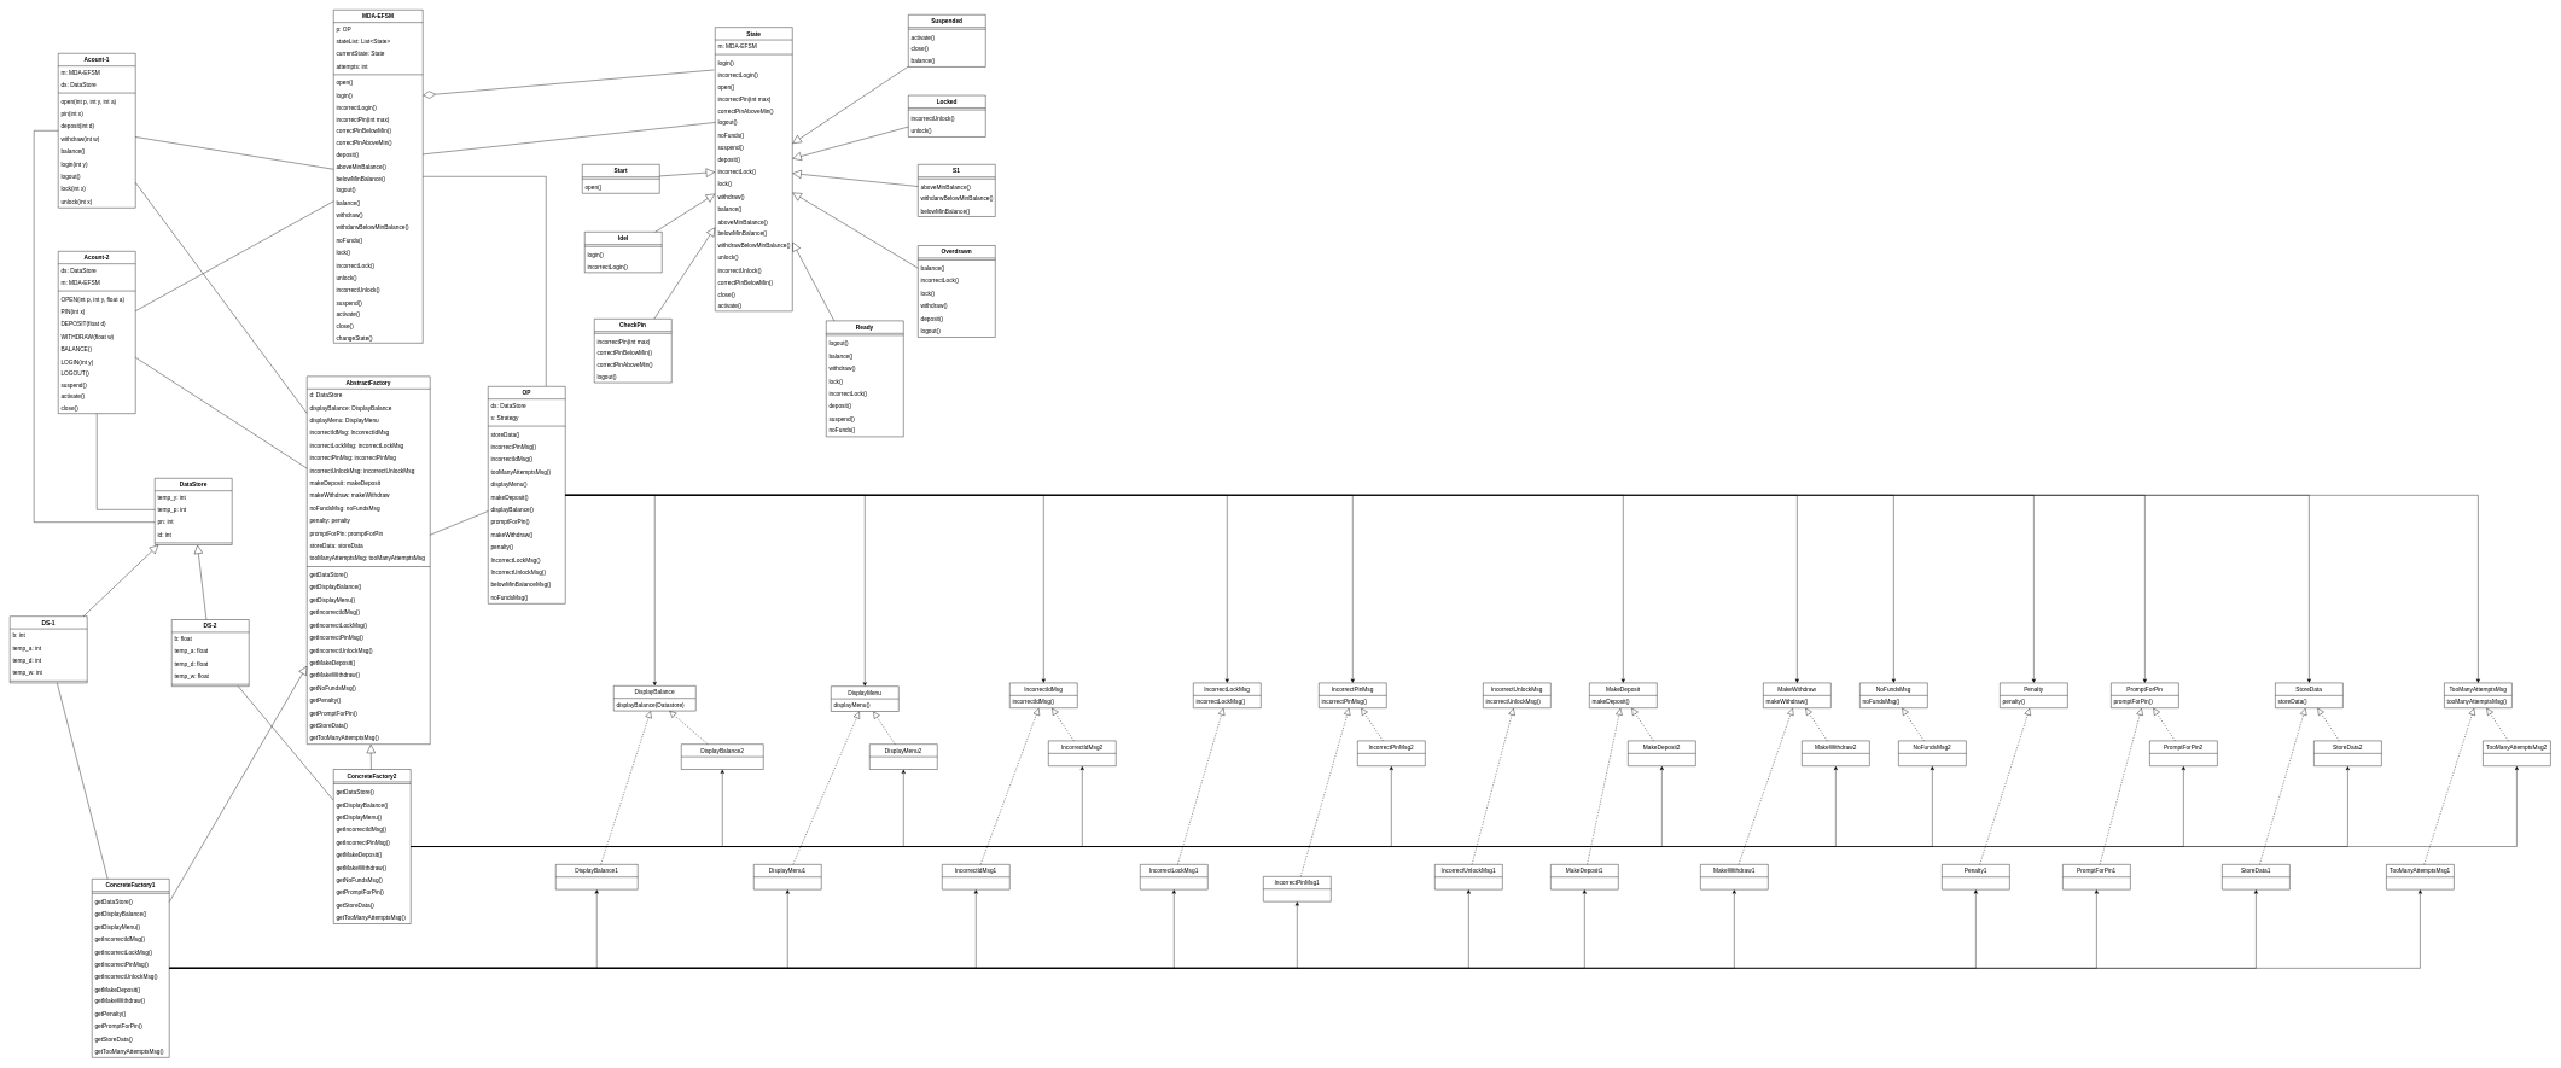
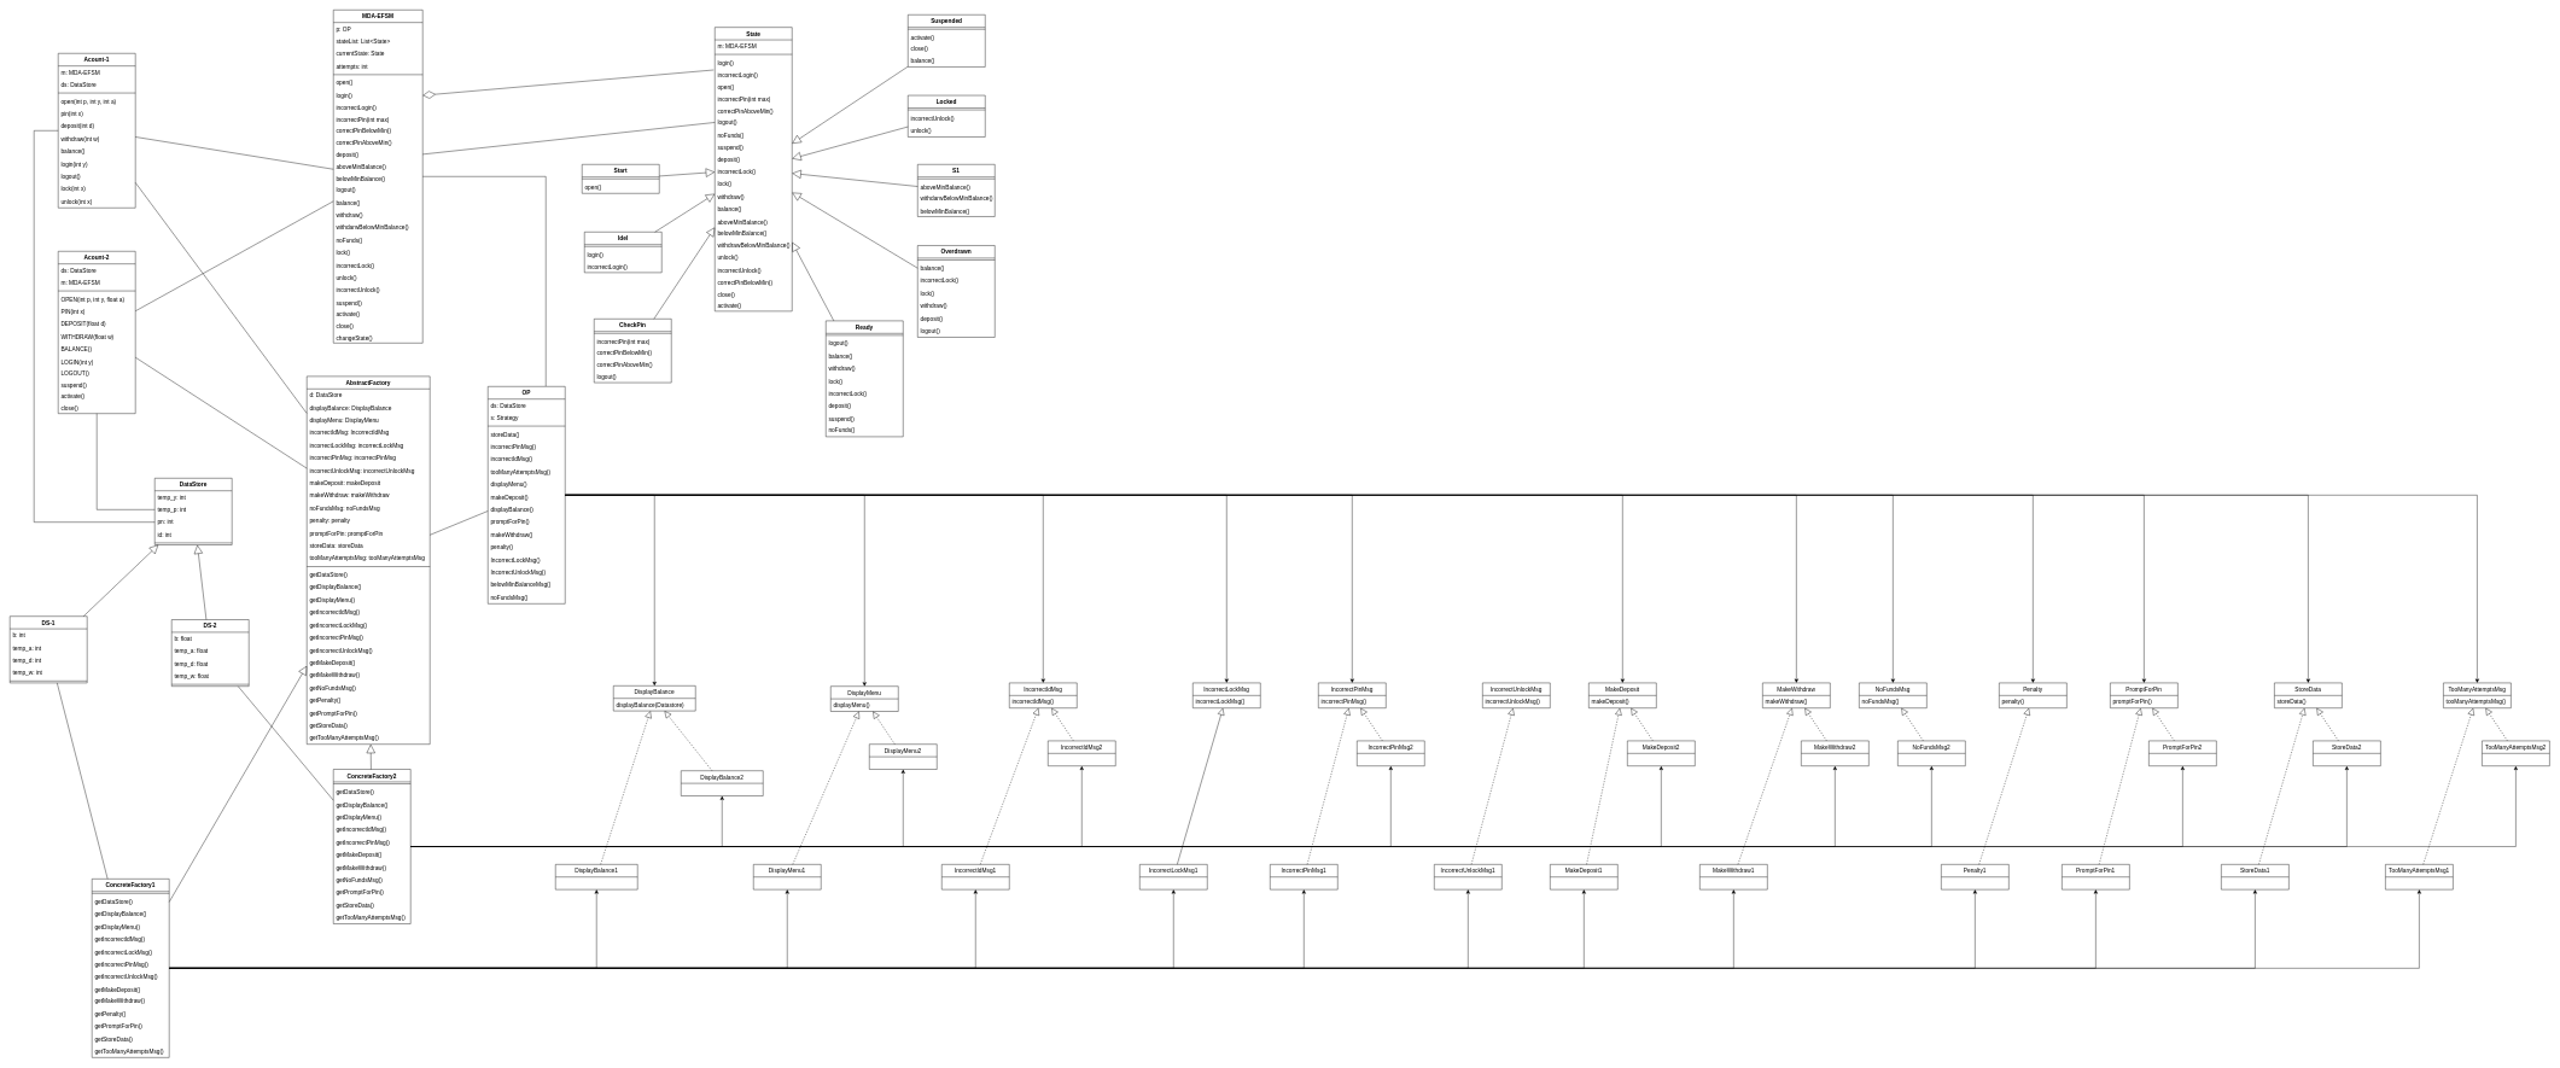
- <mxCell id="273" value="DisplayBalance2" style="swimlane;fontStyle=0;childLayout=stackLayout;horizontal=1;startSize=26;fillColor=none;horizontalStack=0;resizeParent=1;resizeParentMax=0;resizeLast=0;collapsible=1;marginBottom=0;" parent="1" vertex="1"><mxGeometry x="1410" y="1541" width="170" height="52" as="geometry" /></mxCell>
+ <mxCell id="273" value="DisplayBalance2" style="swimlane;fontStyle=0;childLayout=stackLayout;horizontal=1;startSize=26;fillColor=none;horizontalStack=0;resizeParent=1;resizeParentMax=0;resizeLast=0;collapsible=1;marginBottom=0;" parent="1" vertex="1"><mxGeometry x="1410" y="1596" width="170" height="52" as="geometry" /></mxCell>
- <mxCell id="291" value="" style="endArrow=block;dashed=1;endFill=0;endSize=12;html=1;rounded=0;" parent="1" source="290" target="288" edge="1"><mxGeometry width="160" relative="1" as="geometry"><mxPoint x="2052.19" y="1544" as="sourcePoint" /><mxPoint x="2097.81" y="1475" as="targetPoint" /></mxGeometry></mxCell>
+ <mxCell id="291" value="" style="endArrow=block;dashed=0;endFill=0;endSize=12;html=1;rounded=0;" parent="1" source="290" target="288" edge="1"><mxGeometry width="160" relative="1" as="geometry"><mxPoint x="2052.19" y="1544" as="sourcePoint" /><mxPoint x="2097.81" y="1475" as="targetPoint" /></mxGeometry></mxCell>
- <mxCell id="294" value="IncorrectPinMsg1" style="swimlane;fontStyle=0;childLayout=stackLayout;horizontal=1;startSize=26;fillColor=none;horizontalStack=0;resizeParent=1;resizeParentMax=0;resizeLast=0;collapsible=1;marginBottom=0;" parent="1" vertex="1"><mxGeometry x="2615" y="1815" width="140" height="52" as="geometry" /></mxCell>
+ <mxCell id="294" value="IncorrectPinMsg1" style="swimlane;fontStyle=0;childLayout=stackLayout;horizontal=1;startSize=26;fillColor=none;horizontalStack=0;resizeParent=1;resizeParentMax=0;resizeLast=0;collapsible=1;marginBottom=0;" parent="1" vertex="1"><mxGeometry x="2630" y="1790" width="140" height="52" as="geometry" /></mxCell>
